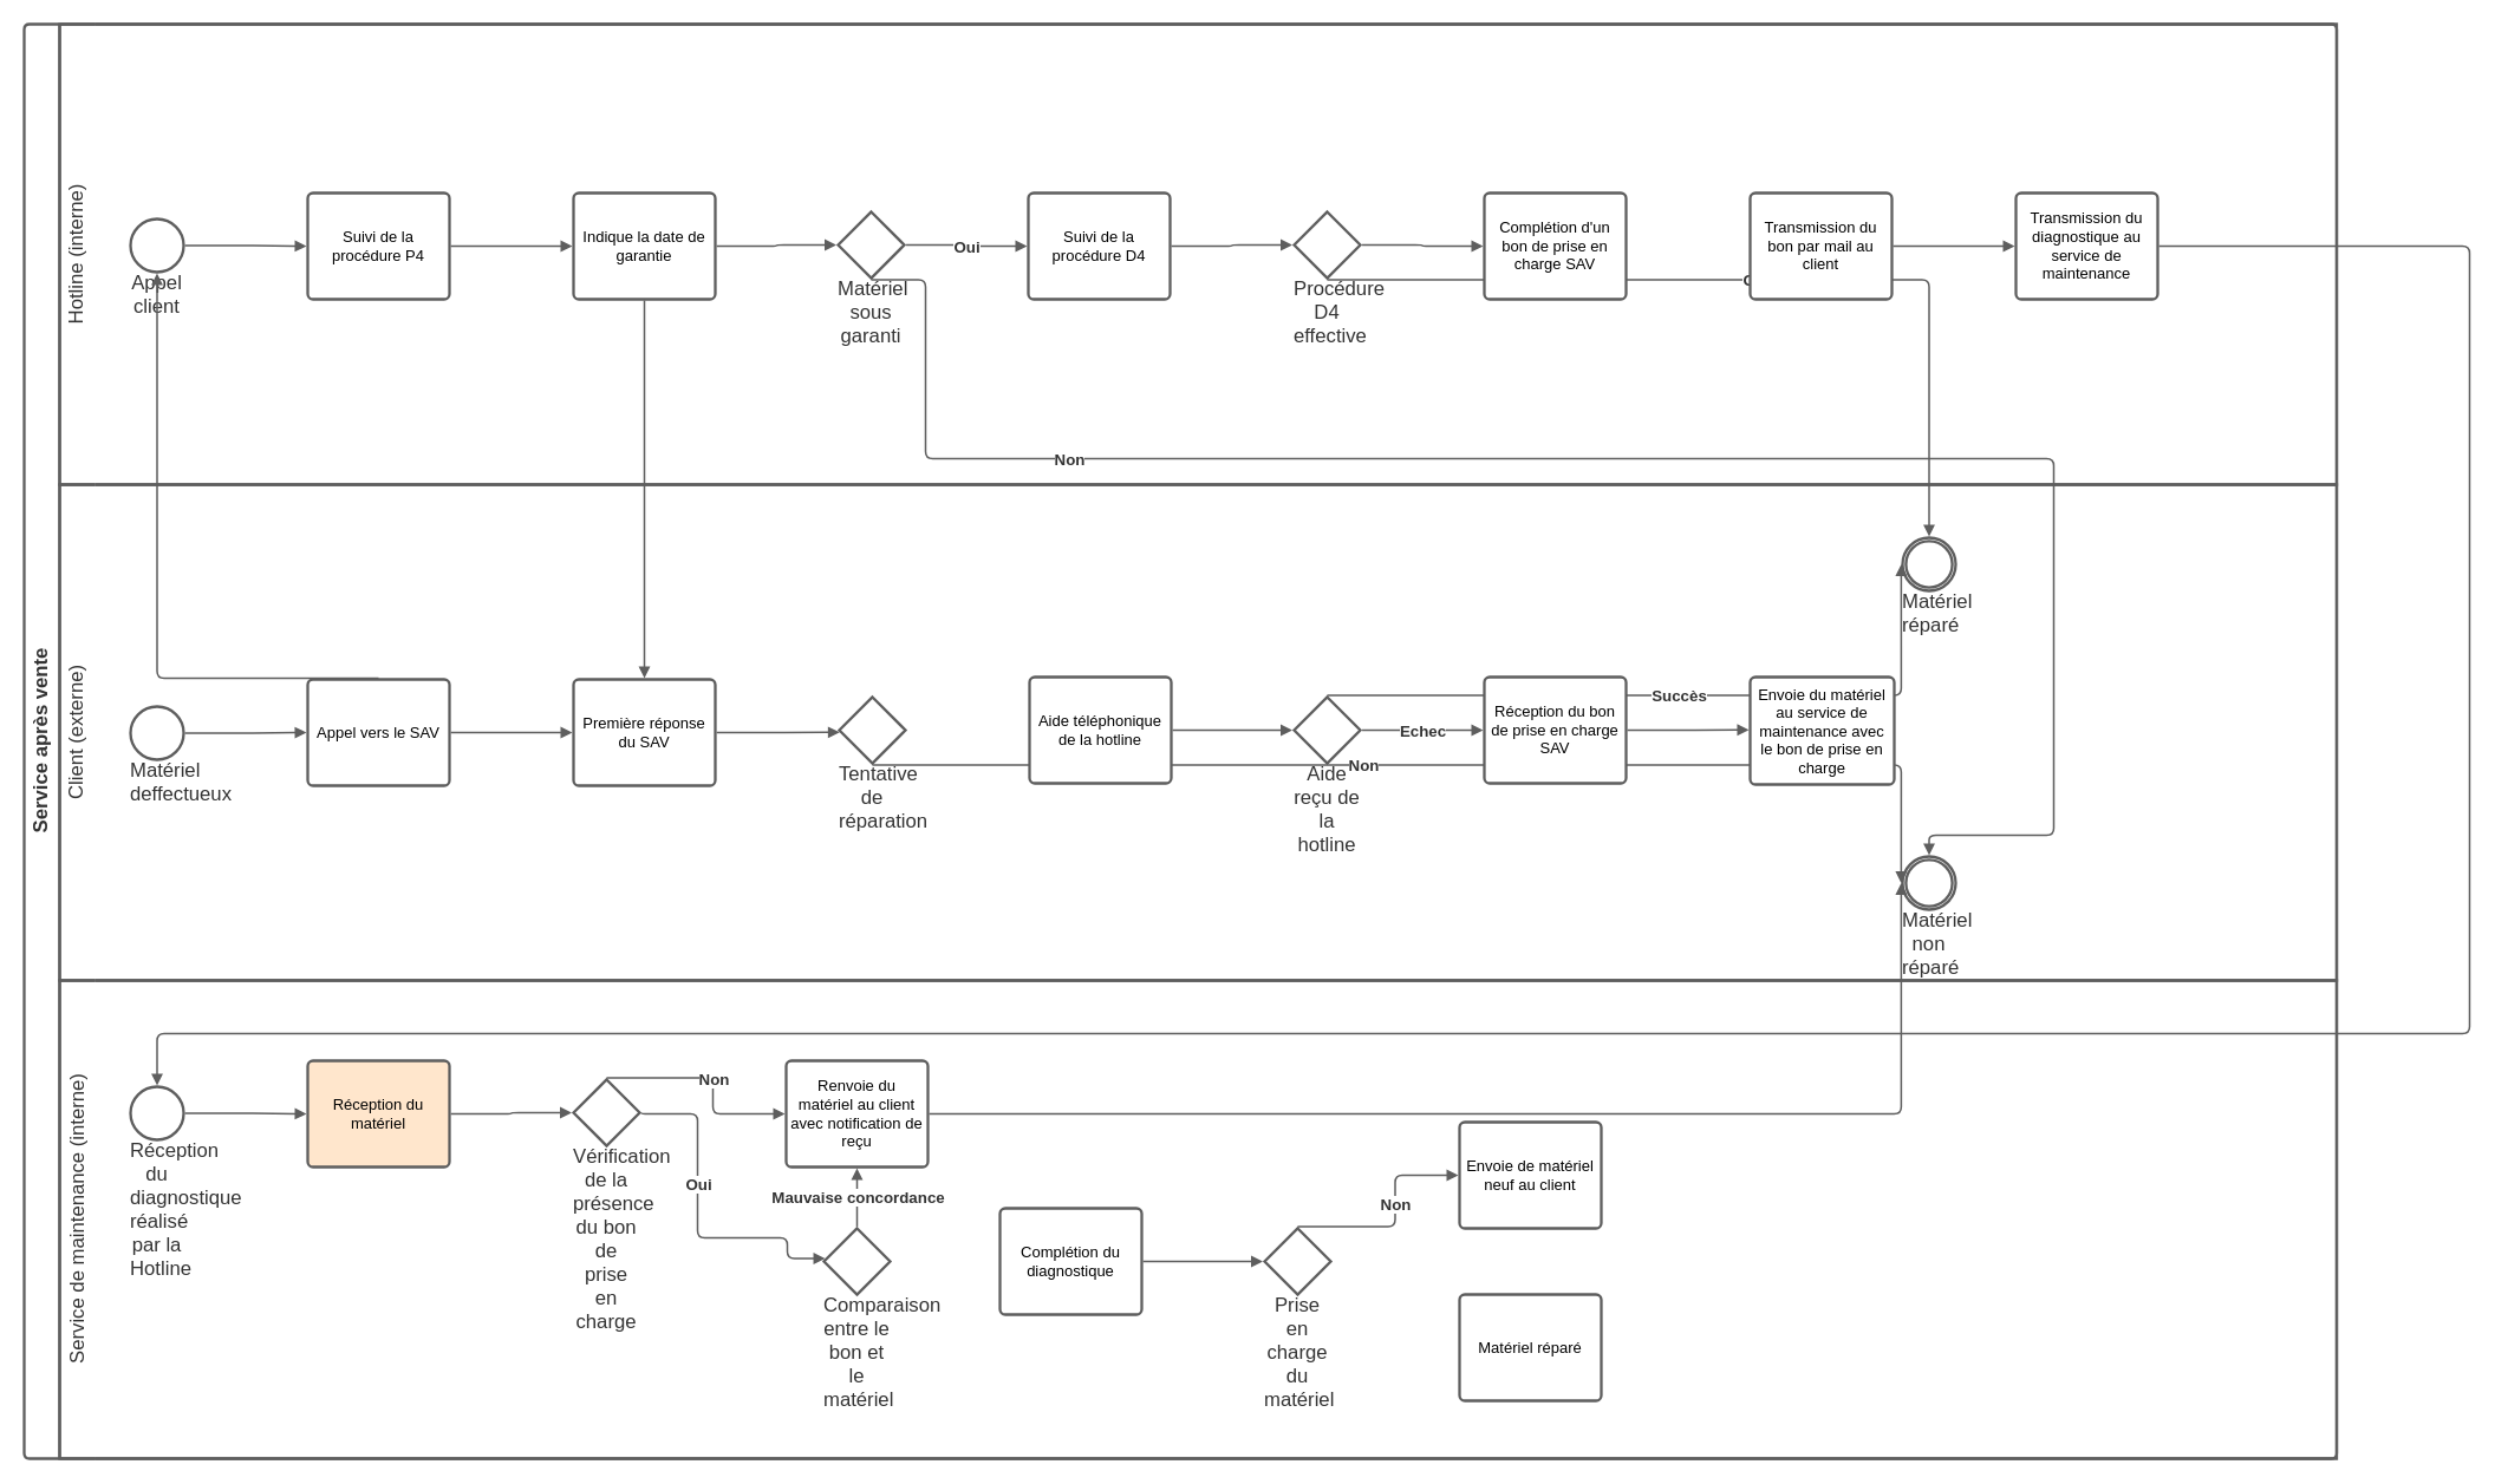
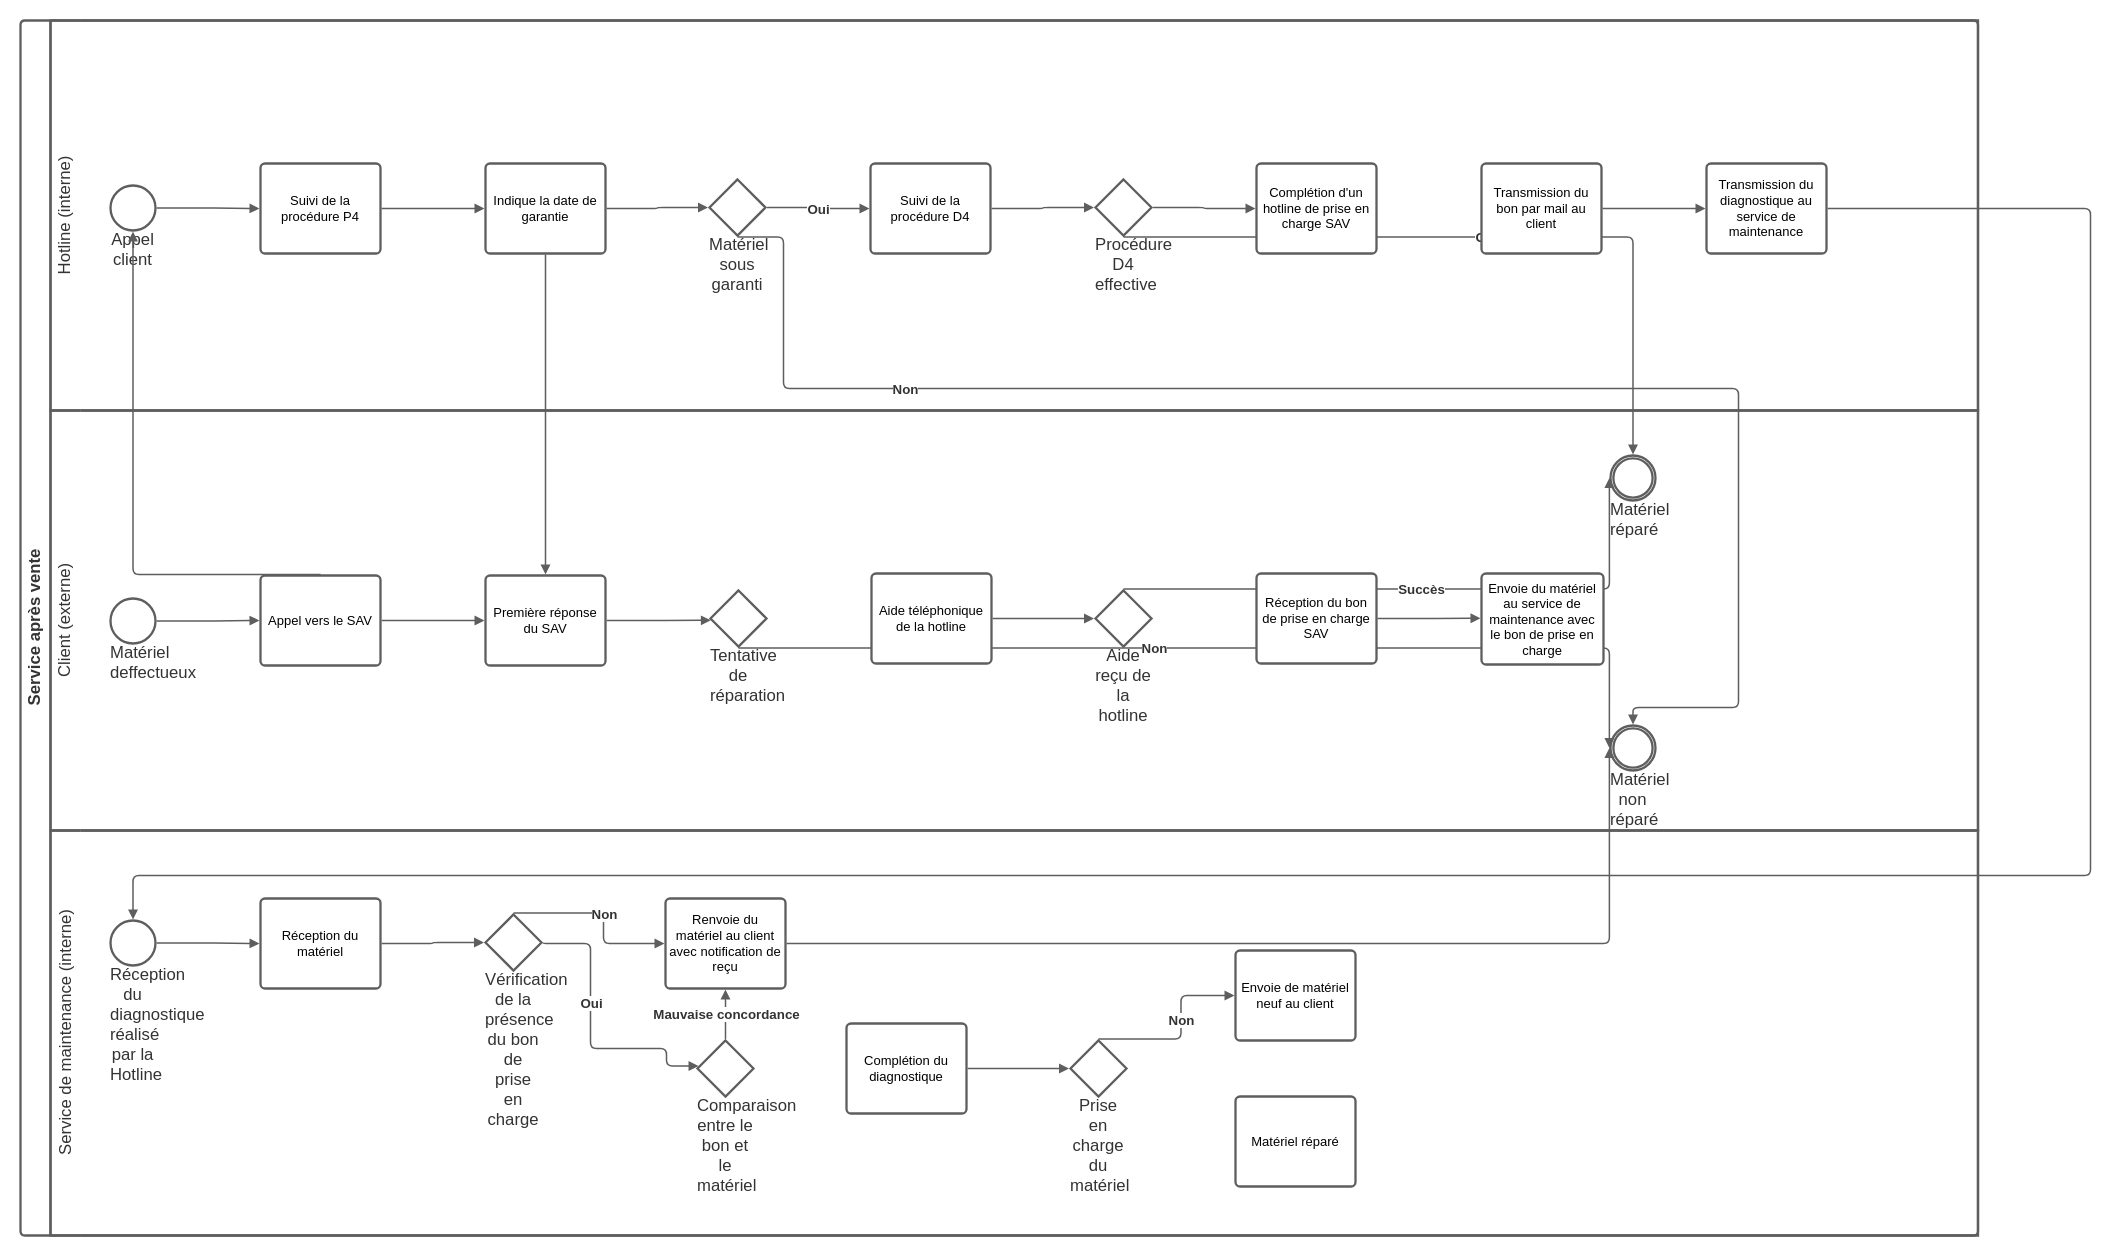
- <mxCell id="35" value="Complétion d'un bon de prise en charge SAV" style="html=1;overflow=block;blockSpacing=1;whiteSpace=wrap;fontSize=13;spacing=3.8;strokeColor=#5e5e5e;strokeOpacity=100;rounded=1;absoluteArcSize=1;arcSize=9;strokeWidth=2.3;" vertex="1" parent="1"><mxGeometry x="1256" y="163" width="120" height="90" as="geometry" /></mxCell>
+ <mxCell id="35" value="Complétion d'un hotline de prise en charge SAV" style="html=1;overflow=block;blockSpacing=1;whiteSpace=wrap;fontSize=13;spacing=3.8;strokeColor=#5e5e5e;strokeOpacity=100;rounded=1;absoluteArcSize=1;arcSize=9;strokeWidth=2.3;" vertex="1" parent="1"><mxGeometry x="1256" y="163" width="120" height="90" as="geometry" /></mxCell>
- <mxCell id="44" value="" style="html=1;jettySize=18;whiteSpace=wrap;fontSize=13;strokeColor=#5E5E5E;strokeWidth=1.5;rounded=1;arcSize=12;edgeStyle=orthogonalEdgeStyle;startArrow=none;endArrow=block;endFill=1;exitX=1.028;exitY=0.5;exitPerimeter=0;entryX=-0.009;entryY=0.5;entryPerimeter=0;lucidId=pubSlsunwu_d;" edge="1" parent="1" source="39" target="43"><mxGeometry width="100" height="100" relative="1" as="geometry"><Array as="points" /></mxGeometry></mxCell>
- <mxCell id="45" value="Echec" style="text;html=1;resizable=0;labelBackgroundColor=default;align=center;verticalAlign=middle;fontStyle=1;fontColor=#333333;fontSize=13.3;" vertex="1" parent="44"><mxGeometry relative="1" as="geometry" /></mxCell>
- <mxCell id="52" value="Réception du matériel" style="html=1;overflow=block;blockSpacing=1;whiteSpace=wrap;fontSize=13;spacing=3.8;strokeColor=#5e5e5e;strokeOpacity=100;rounded=1;absoluteArcSize=1;arcSize=9;strokeWidth=2.3;fillColor=#ffe6cc;" vertex="1" parent="1"><mxGeometry x="260" y="898" width="120" height="90" as="geometry" /></mxCell>
+ <mxCell id="52" value="Réception du matériel" style="html=1;overflow=block;blockSpacing=1;whiteSpace=wrap;fontSize=13;spacing=3.8;strokeColor=#5e5e5e;strokeOpacity=100;rounded=1;absoluteArcSize=1;arcSize=9;strokeWidth=2.3;" vertex="1" parent="1"><mxGeometry x="260" y="898" width="120" height="90" as="geometry" /></mxCell>
